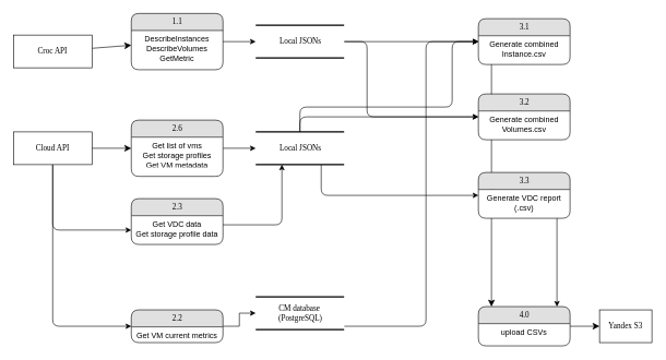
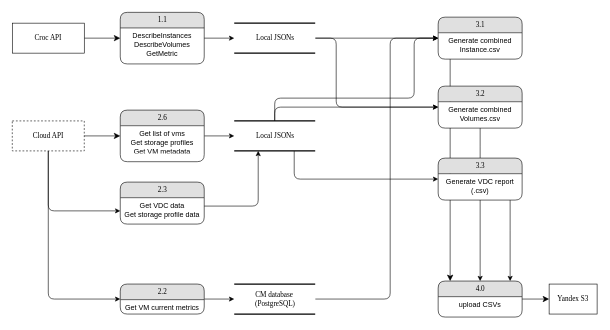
- <mxCell id="8" value="Croc API" style="whiteSpace=wrap;html=1;rounded=0;shadow=0;comic=0;labelBackgroundColor=none;strokeWidth=1;fontFamily=Verdana;fontSize=12;align=center;" parent="1" vertex="1"><mxGeometry x="20" y="53" width="120" height="50" as="geometry" /></mxCell>
+ <mxCell id="8" value="Croc API" style="whiteSpace=wrap;html=1;rounded=0;shadow=0;comic=0;labelBackgroundColor=none;strokeWidth=1;fontFamily=Verdana;fontSize=12;align=center;" parent="1" vertex="1"><mxGeometry x="20" y="38" width="120" height="50" as="geometry" /></mxCell>
- <mxCell id="23" value="Cloud API" style="whiteSpace=wrap;html=1;rounded=0;shadow=0;comic=0;labelBackgroundColor=none;strokeWidth=1;fontFamily=Verdana;fontSize=12;align=center;" vertex="1" parent="1"><mxGeometry x="20" y="201" width="120" height="50" as="geometry" /></mxCell>
+ <mxCell id="23" value="Cloud API" style="whiteSpace=wrap;html=1;rounded=0;shadow=0;comic=0;labelBackgroundColor=none;strokeWidth=1;fontFamily=Verdana;fontSize=12;align=center;dashed=1;" vertex="1" parent="1"><mxGeometry x="20" y="201" width="120" height="50" as="geometry" /></mxCell>
+ <mxCell id="24" style="edgeStyle=orthogonalEdgeStyle;rounded=0;orthogonalLoop=1;jettySize=auto;html=1;" edge="1" parent="1" source="40" target="11"><mxGeometry relative="1" as="geometry"><Array as="points"><mxPoint x="800" y="243" /><mxPoint x="800" y="243" /></Array></mxGeometry></mxCell>
- <mxCell id="6" value="CM database&amp;nbsp;&lt;div&gt;(PostgreSQL)&lt;/div&gt;" style="html=1;rounded=0;shadow=0;comic=0;labelBackgroundColor=none;strokeWidth=2;fontFamily=Verdana;fontSize=12;align=center;shape=mxgraph.ios7ui.horLines;" parent="1" vertex="1"><mxGeometry x="390" y="453" width="135" height="50" as="geometry" /></mxCell>
+ <mxCell id="6" value="CM database&amp;nbsp;&lt;div&gt;(PostgreSQL)&lt;/div&gt;" style="html=1;rounded=0;shadow=0;comic=0;labelBackgroundColor=none;strokeWidth=2;fontFamily=Verdana;fontSize=12;align=center;shape=mxgraph.ios7ui.horLines;" parent="1" vertex="1"><mxGeometry x="390" y="473" width="135" height="50" as="geometry" /></mxCell>
